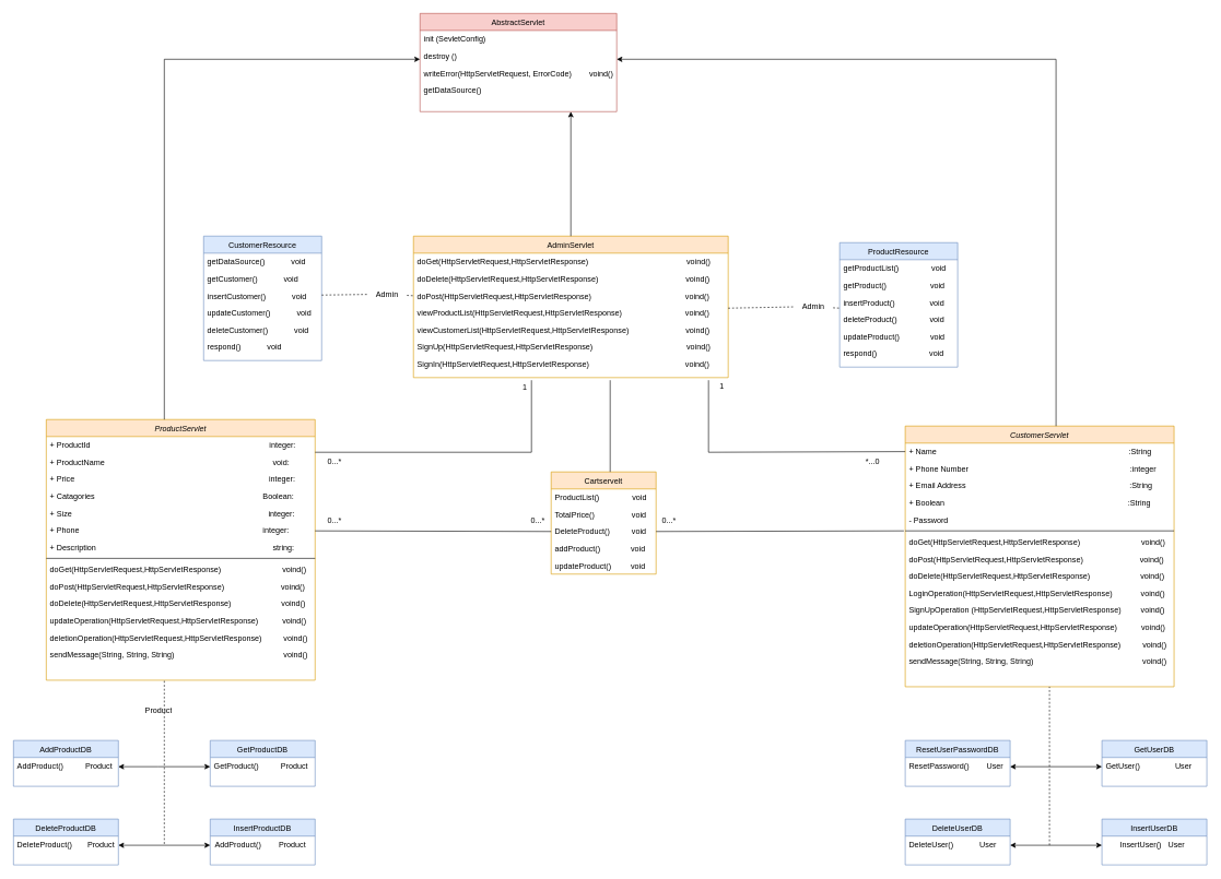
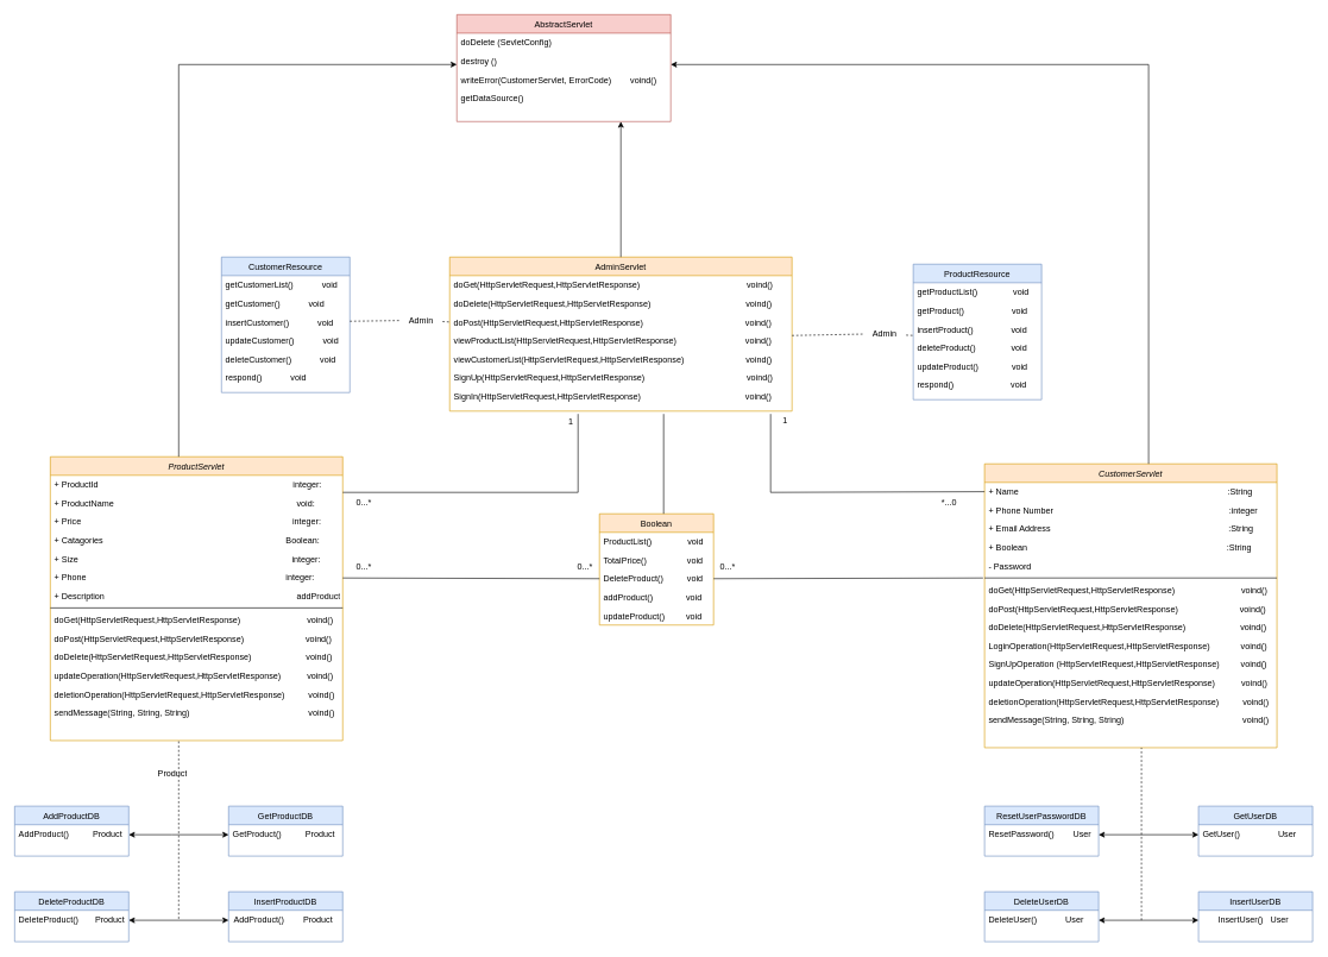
- <mxCell id="26" value="init (SevletConfig)" style="text;align=left;verticalAlign=top;spacingLeft=4;spacingRight=4;overflow=hidden;rotatable=0;points=[[0,0.5],[1,0.5]];portConstraint=eastwest;" parent="25" vertex="1"><mxGeometry y="26" width="300" height="26" as="geometry" /></mxCell>
+ <mxCell id="26" value="doDelete (SevletConfig)" style="text;align=left;verticalAlign=top;spacingLeft=4;spacingRight=4;overflow=hidden;rotatable=0;points=[[0,0.5],[1,0.5]];portConstraint=eastwest;" parent="25" vertex="1"><mxGeometry y="26" width="300" height="26" as="geometry" /></mxCell>
- <mxCell id="28" value="writeError(HttpServletRequest, ErrorCode)        voind()" style="text;align=left;verticalAlign=top;spacingLeft=4;spacingRight=4;overflow=hidden;rotatable=0;points=[[0,0.5],[1,0.5]];portConstraint=eastwest;rounded=0;shadow=0;html=0;" parent="25" vertex="1"><mxGeometry y="78" width="300" height="26" as="geometry" /></mxCell>
+ <mxCell id="28" value="writeError(CustomerServlet, ErrorCode)        voind()" style="text;align=left;verticalAlign=top;spacingLeft=4;spacingRight=4;overflow=hidden;rotatable=0;points=[[0,0.5],[1,0.5]];portConstraint=eastwest;rounded=0;shadow=0;html=0;" parent="25" vertex="1"><mxGeometry y="78" width="300" height="26" as="geometry" /></mxCell>
- <mxCell id="70" value="getDataSource()            void" style="text;align=left;verticalAlign=top;spacingLeft=4;spacingRight=4;overflow=hidden;rotatable=0;points=[[0,0.5],[1,0.5]];portConstraint=eastwest;" parent="69" vertex="1"><mxGeometry y="26" width="180" height="26" as="geometry" /></mxCell>
+ <mxCell id="70" value="getCustomerList()            void" style="text;align=left;verticalAlign=top;spacingLeft=4;spacingRight=4;overflow=hidden;rotatable=0;points=[[0,0.5],[1,0.5]];portConstraint=eastwest;" parent="69" vertex="1"><mxGeometry y="26" width="180" height="26" as="geometry" /></mxCell>
- <mxCell id="89" value="Cartservelt" style="swimlane;fontStyle=0;align=center;verticalAlign=top;childLayout=stackLayout;horizontal=1;startSize=26;horizontalStack=0;resizeParent=1;resizeLast=0;collapsible=1;marginBottom=0;rounded=0;shadow=0;strokeWidth=1;fillColor=#ffe6cc;strokeColor=#D79B00;" parent="1" vertex="1"><mxGeometry x="840" y="720" width="160" height="156" as="geometry"><mxRectangle x="340" y="380" width="170" height="26" as="alternateBounds" /></mxGeometry></mxCell>
+ <mxCell id="89" value="Boolean" style="swimlane;fontStyle=0;align=center;verticalAlign=top;childLayout=stackLayout;horizontal=1;startSize=26;horizontalStack=0;resizeParent=1;resizeLast=0;collapsible=1;marginBottom=0;rounded=0;shadow=0;strokeWidth=1;fillColor=#ffe6cc;strokeColor=#D79B00;" parent="1" vertex="1"><mxGeometry x="840" y="720" width="160" height="156" as="geometry"><mxRectangle x="340" y="380" width="170" height="26" as="alternateBounds" /></mxGeometry></mxCell>
- <mxCell id="37" value="+ Description                                                                                 string:" style="text;align=left;verticalAlign=top;spacingLeft=4;spacingRight=4;overflow=hidden;rotatable=0;points=[[0,0.5],[1,0.5]];portConstraint=eastwest;rounded=0;shadow=0;html=0;" parent="30" vertex="1"><mxGeometry y="182" width="410" height="26" as="geometry" /></mxCell>
+ <mxCell id="37" value="+ Description                                                                                 addProduct:" style="text;align=left;verticalAlign=top;spacingLeft=4;spacingRight=4;overflow=hidden;rotatable=0;points=[[0,0.5],[1,0.5]];portConstraint=eastwest;rounded=0;shadow=0;html=0;" parent="30" vertex="1"><mxGeometry y="182" width="410" height="26" as="geometry" /></mxCell>
